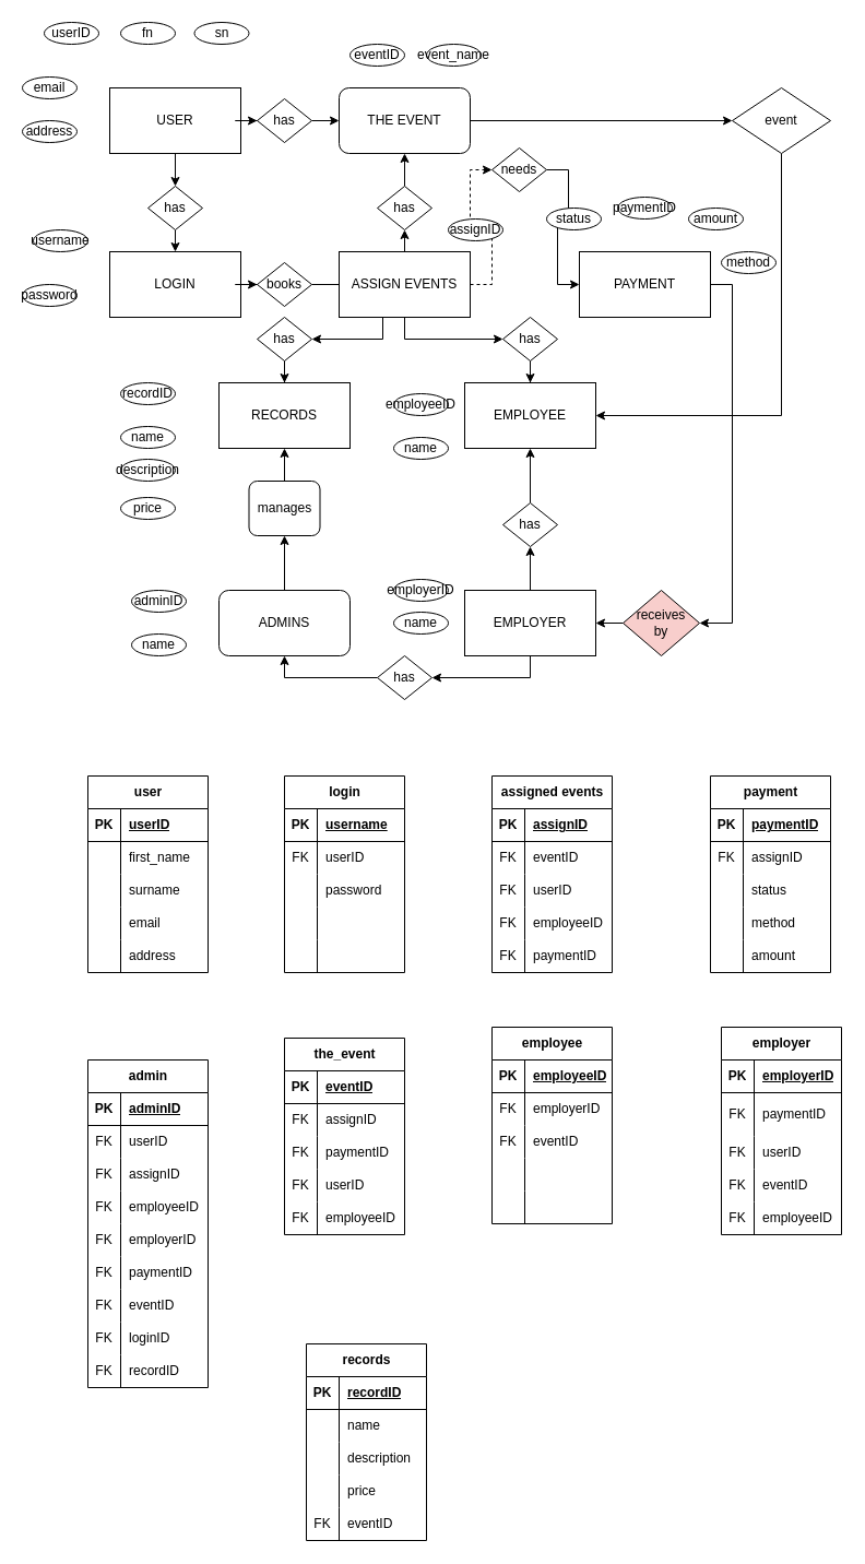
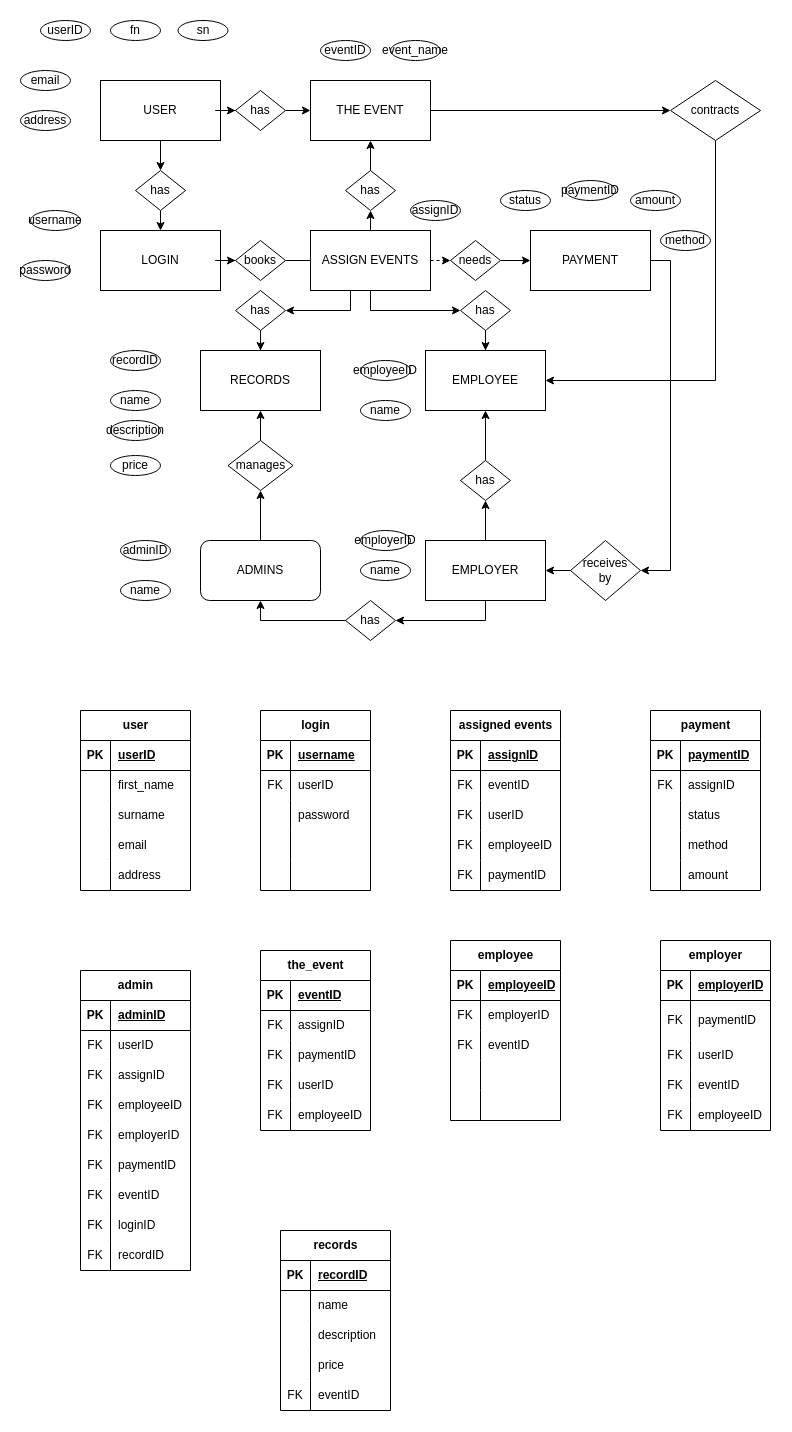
- <mxCell id="16" value="THE EVENT" style="whiteSpace=wrap;html=1;rounded=1;" vertex="1" parent="1"><mxGeometry x="310" y="80" width="120" height="60" as="geometry" /></mxCell>
+ <mxCell id="16" value="THE EVENT" style="rounded=0;whiteSpace=wrap;html=1;" vertex="1" parent="1"><mxGeometry x="310" y="80" width="120" height="60" as="geometry" /></mxCell>
- <mxCell id="39" value="event" style="rhombus;whiteSpace=wrap;html=1;" vertex="1" parent="1"><mxGeometry x="670" y="80" width="90" height="60" as="geometry" /></mxCell>
+ <mxCell id="39" value="contracts" style="rhombus;whiteSpace=wrap;html=1;" vertex="1" parent="1"><mxGeometry x="670" y="80" width="90" height="60" as="geometry" /></mxCell>
- <mxCell id="31" value="needs" style="rhombus;whiteSpace=wrap;html=1;" vertex="1" parent="1"><mxGeometry x="450" y="135" width="50" height="40" as="geometry" /></mxCell>
+ <mxCell id="31" value="needs" style="rhombus;whiteSpace=wrap;html=1;" vertex="1" parent="1"><mxGeometry x="450" y="240" width="50" height="40" as="geometry" /></mxCell>
- <mxCell id="37" value="manages" style="whiteSpace=wrap;html=1;rounded=1;" vertex="1" parent="1"><mxGeometry x="227.5" y="440" width="65" height="50" as="geometry" /></mxCell>
+ <mxCell id="37" value="manages" style="rhombus;whiteSpace=wrap;html=1;" vertex="1" parent="1"><mxGeometry x="227.5" y="440" width="65" height="50" as="geometry" /></mxCell>
- <mxCell id="33" value="receives&lt;br&gt;by" style="rhombus;whiteSpace=wrap;html=1;fillColor=#f8cecc;" vertex="1" parent="1"><mxGeometry x="570" y="540" width="70" height="60" as="geometry" /></mxCell>
+ <mxCell id="33" value="receives&lt;br&gt;by" style="rhombus;whiteSpace=wrap;html=1;" vertex="1" parent="1"><mxGeometry x="570" y="540" width="70" height="60" as="geometry" /></mxCell>
